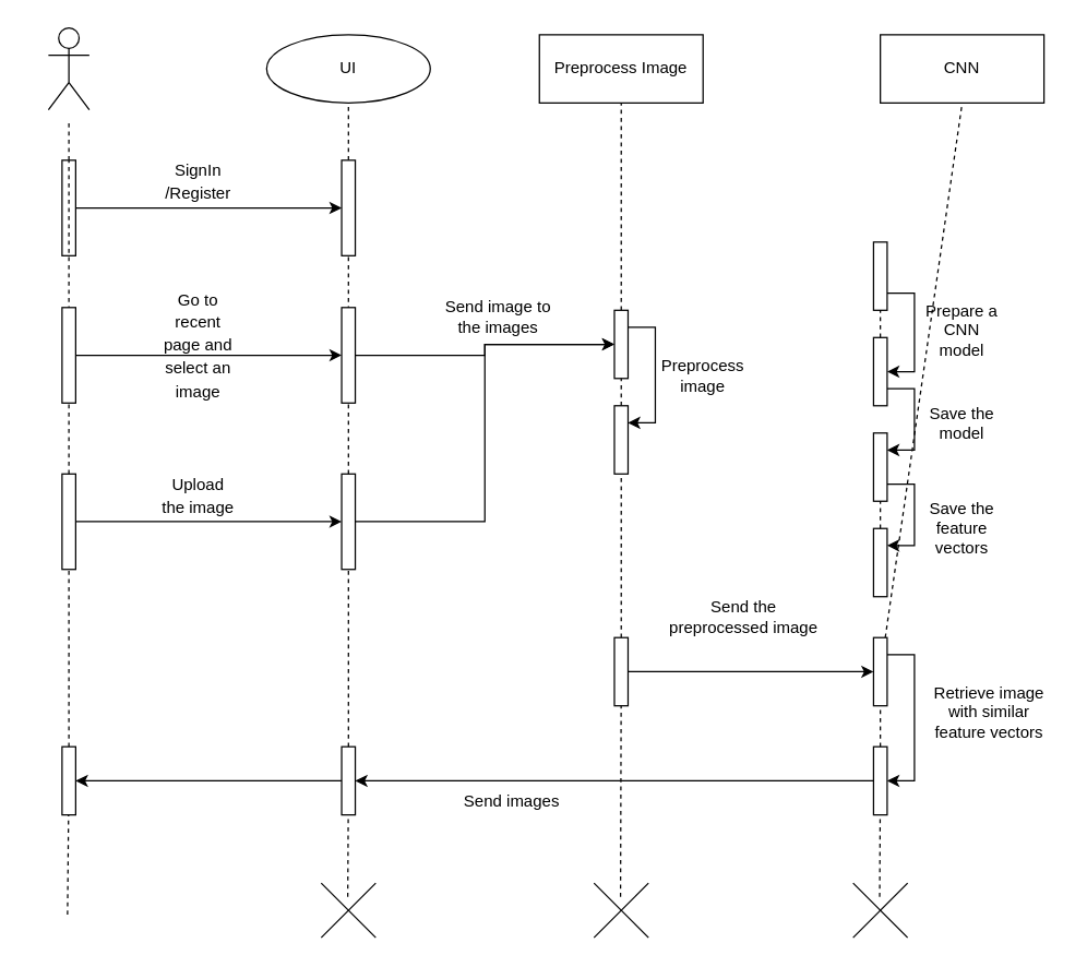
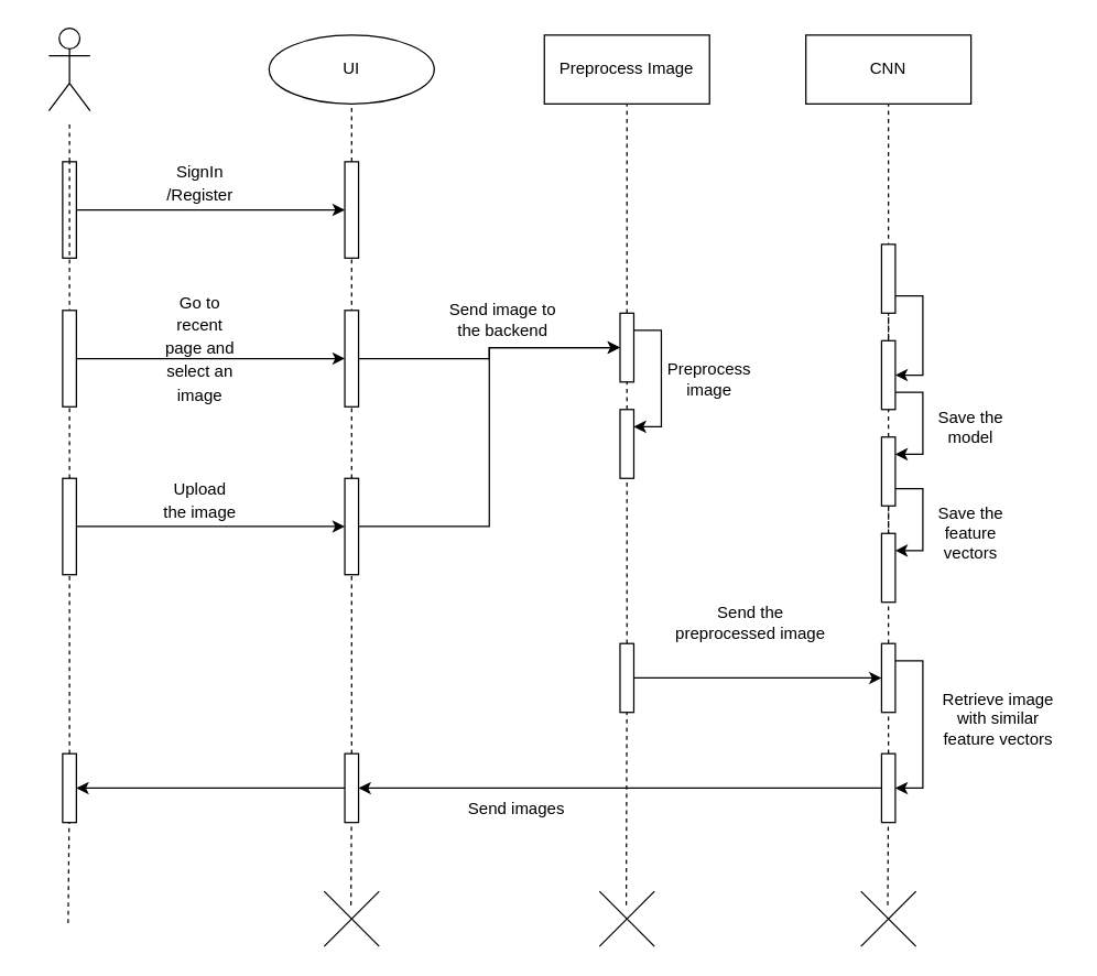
- <mxCell id="4" value="CNN" style="rounded=0;whiteSpace=wrap;html=1;" parent="1" vertex="1"><mxGeometry x="645" y="25" width="120" height="50" as="geometry" /></mxCell>
+ <mxCell id="4" value="CNN" style="rounded=0;whiteSpace=wrap;html=1;" parent="1" vertex="1"><mxGeometry x="585" y="25" width="120" height="50" as="geometry" /></mxCell>
- <mxCell id="27" value="Send image to the images" style="text;html=1;strokeColor=none;fillColor=none;align=center;verticalAlign=middle;whiteSpace=wrap;rounded=0;fontSize=12;" parent="1" vertex="1"><mxGeometry x="325" y="217" width="80" height="30" as="geometry" /></mxCell>
+ <mxCell id="27" value="Send image to the backend" style="text;html=1;strokeColor=none;fillColor=none;align=center;verticalAlign=middle;whiteSpace=wrap;rounded=0;fontSize=12;" parent="1" vertex="1"><mxGeometry x="325" y="217" width="80" height="30" as="geometry" /></mxCell>
- <mxCell id="36" value="Prepare a CNN model" style="text;html=1;strokeColor=none;fillColor=none;align=center;verticalAlign=middle;whiteSpace=wrap;rounded=0;fontSize=12;" parent="1" vertex="1"><mxGeometry x="675" y="227" width="60" height="30" as="geometry" /></mxCell>
